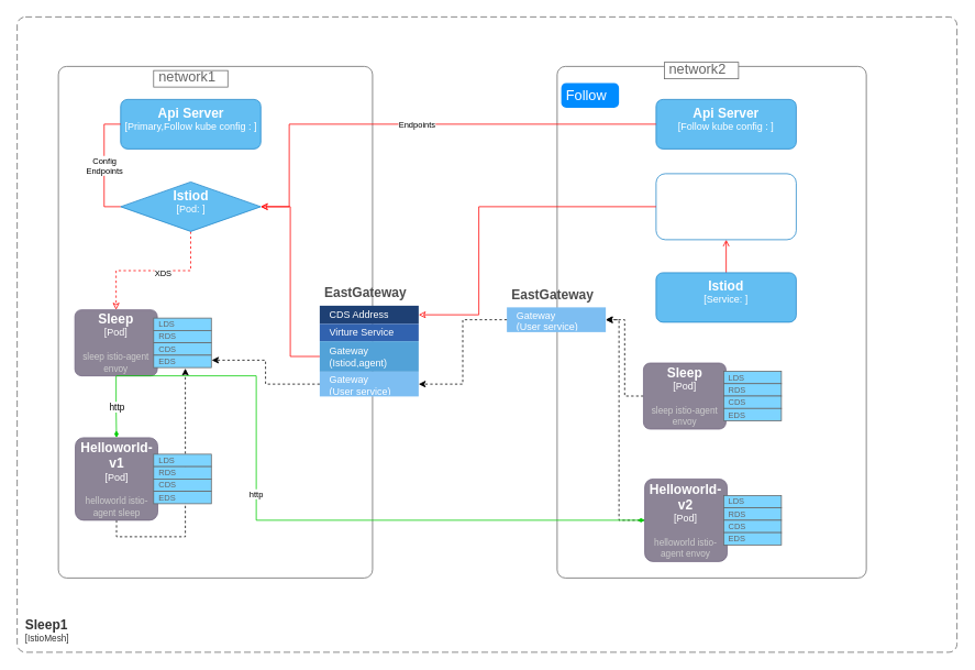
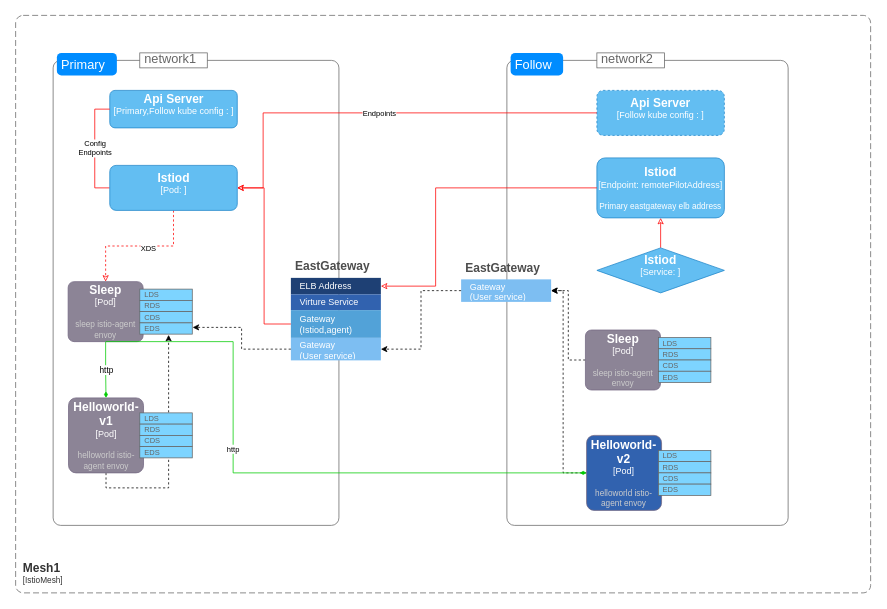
+ <mxCell id="4" value="Primary" style="shape=rect;strokeColor=none;fillColor=#008cff;strokeWidth=1;dashed=0;rounded=1;arcSize=20;fontColor=#ffffff;fontSize=17;spacing=2;spacingTop=-2;align=left;autosize=1;spacingLeft=4;resizeWidth=0;resizeHeight=0;perimeter=none;" parent="3" vertex="1"><mxGeometry x="5" width="80" height="30" as="geometry" /></mxCell>
- <mxCell id="25" value="network2" style="strokeWidth=1;shadow=0;dashed=0;align=center;html=1;shape=mxgraph.mockup.text.textBox;fontColor=#666666;align=left;fontSize=17;spacingLeft=4;spacingTop=-3;strokeColor=#666666;mainText=" parent="23" vertex="1"><mxGeometry x="130" y="5" width="90" height="20" as="geometry" /></mxCell>
+ <mxCell id="25" value="network2" style="strokeWidth=1;shadow=0;dashed=0;align=center;html=1;shape=mxgraph.mockup.text.textBox;fontColor=#666666;align=left;fontSize=17;spacingLeft=4;spacingTop=-3;strokeColor=#666666;mainText=" parent="23" vertex="1"><mxGeometry x="120" width="90" height="20" as="geometry" /></mxCell>
- <mxCell id="10" value="network1" style="strokeWidth=1;shadow=0;dashed=0;align=center;html=1;shape=mxgraph.mockup.text.textBox;fontColor=#666666;align=left;fontSize=17;spacingLeft=4;spacingTop=-3;strokeColor=#666666;mainText=" parent="3" vertex="1"><mxGeometry x="115.54" y="15" width="90" height="20" as="geometry" /></mxCell>
+ <mxCell id="10" value="network1" style="strokeWidth=1;shadow=0;dashed=0;align=center;html=1;shape=mxgraph.mockup.text.textBox;fontColor=#666666;align=left;fontSize=17;spacingLeft=4;spacingTop=-3;strokeColor=#666666;mainText=" parent="3" vertex="1"><mxGeometry x="115.54" width="90" height="20" as="geometry" /></mxCell>
- <mxCell id="24" value="Follow" style="shape=rect;strokeColor=none;fillColor=#008cff;strokeWidth=1;dashed=0;rounded=1;arcSize=20;fontColor=#ffffff;fontSize=17;spacing=2;spacingTop=-2;align=left;autosize=1;spacingLeft=4;resizeWidth=0;resizeHeight=0;perimeter=none;" parent="23" vertex="1"><mxGeometry x="5" y="30" width="70" height="30" as="geometry" /></mxCell>
+ <mxCell id="24" value="Follow" style="shape=rect;strokeColor=none;fillColor=#008cff;strokeWidth=1;dashed=0;rounded=1;arcSize=20;fontColor=#ffffff;fontSize=17;spacing=2;spacingTop=-2;align=left;autosize=1;spacingLeft=4;resizeWidth=0;resizeHeight=0;perimeter=none;" parent="23" vertex="1"><mxGeometry x="5" width="70" height="30" as="geometry" /></mxCell>
- <mxCell id="5" value="&lt;font style=&quot;font-size: 16px&quot;&gt;&lt;b&gt;Api Server&lt;/b&gt;&lt;/font&gt;&lt;div&gt;[Primary,Follow kube config : ]&lt;/div&gt;&lt;br&gt;&lt;div&gt;&lt;font style=&quot;font-size: 11px&quot;&gt;&lt;/font&gt;&lt;/div&gt;" style="rounded=1;whiteSpace=wrap;html=1;labelBackgroundColor=none;fillColor=#63BEF2;fontColor=#ffffff;align=center;arcSize=14;strokeColor=#2086C9;metaEdit=1;resizable=1;points=[[0.25,0,0],[0.5,0,0],[0.75,0,0],[1,0.25,0],[1,0.5,0],[1,0.75,0],[0.75,1,0],[0.5,1,0],[0.25,1,0],[0,0.75,0],[0,0.5,0],[0,0.25,0]];resizeHeight=1;resizeWidth=1;" parent="3" vertex="1"><mxGeometry x="75.54" y="50" width="170" height="60" as="geometry" /></mxCell>
+ <mxCell id="5" value="&lt;font style=&quot;font-size: 16px&quot;&gt;&lt;b&gt;Api Server&lt;/b&gt;&lt;/font&gt;&lt;div&gt;[Primary,Follow kube config : ]&lt;/div&gt;&lt;br&gt;&lt;div&gt;&lt;font style=&quot;font-size: 11px&quot;&gt;&lt;/font&gt;&lt;/div&gt;" style="rounded=1;whiteSpace=wrap;html=1;labelBackgroundColor=none;fillColor=#63BEF2;fontColor=#ffffff;align=center;arcSize=14;strokeColor=#2086C9;metaEdit=1;resizable=1;points=[[0.25,0,0],[0.5,0,0],[0.75,0,0],[1,0.25,0],[1,0.5,0],[1,0.75,0],[0.75,1,0],[0.5,1,0],[0.25,1,0],[0,0.75,0],[0,0.5,0],[0,0.25,0]];resizeHeight=1;resizeWidth=1;" parent="3" vertex="1"><mxGeometry x="75.54" y="50" width="170" height="50" as="geometry" /></mxCell>
- <mxCell id="32" value="&lt;font style=&quot;font-size: 16px&quot;&gt;&lt;b&gt;Api Server&lt;/b&gt;&lt;/font&gt;&lt;div&gt;[Follow kube config : ]&lt;/div&gt;&lt;br&gt;&lt;div&gt;&lt;font style=&quot;font-size: 11px&quot;&gt;&lt;/font&gt;&lt;/div&gt;" style="rounded=1;whiteSpace=wrap;html=1;labelBackgroundColor=none;fillColor=#63BEF2;fontColor=#ffffff;align=center;arcSize=14;strokeColor=#2086C9;metaEdit=1;resizable=1;points=[[0.25,0,0],[0.5,0,0],[0.75,0,0],[1,0.25,0],[1,0.5,0],[1,0.75,0],[0.75,1,0],[0.5,1,0],[0.25,1,0],[0,0.75,0],[0,0.5,0],[0,0.25,0]];resizeHeight=1;resizeWidth=1;" parent="23" vertex="1"><mxGeometry x="120" y="50" width="170" height="60" as="geometry" /></mxCell>
+ <mxCell id="32" value="&lt;font style=&quot;font-size: 16px&quot;&gt;&lt;b&gt;Api Server&lt;/b&gt;&lt;/font&gt;&lt;div&gt;[Follow kube config : ]&lt;/div&gt;&lt;br&gt;&lt;div&gt;&lt;font style=&quot;font-size: 11px&quot;&gt;&lt;/font&gt;&lt;/div&gt;" style="rounded=1;whiteSpace=wrap;html=1;labelBackgroundColor=none;fillColor=#63BEF2;fontColor=#ffffff;align=center;arcSize=14;strokeColor=#2086C9;metaEdit=1;resizable=1;points=[[0.25,0,0],[0.5,0,0],[0.75,0,0],[1,0.25,0],[1,0.5,0],[1,0.75,0],[0.75,1,0],[0.5,1,0],[0.25,1,0],[0,0.75,0],[0,0.5,0],[0,0.25,0]];resizeHeight=1;resizeWidth=1;dashed=1;" parent="23" vertex="1"><mxGeometry x="120" y="50" width="170" height="60" as="geometry" /></mxCell>
- <mxCell id="9" value="&lt;font style=&quot;font-size: 16px&quot;&gt;&lt;b&gt;Istiod&lt;/b&gt;&lt;/font&gt;&lt;div&gt;[Pod: ]&lt;/div&gt;&lt;br&gt;&lt;div&gt;&lt;font style=&quot;font-size: 11px&quot;&gt;&lt;/font&gt;&lt;/div&gt;" style="rhombus;whiteSpace=wrap;html=1;labelBackgroundColor=none;fillColor=#63BEF2;fontColor=#ffffff;align=center;arcSize=14;strokeColor=#2086C9;metaEdit=1;resizable=1;points=[[0.25,0,0],[0.5,0,0],[0.75,0,0],[1,0.25,0],[1,0.5,0],[1,0.75,0],[0.75,1,0],[0.5,1,0],[0.25,1,0],[0,0.75,0],[0,0.5,0],[0,0.25,0]];resizeHeight=1;resizeWidth=1;" parent="3" vertex="1"><mxGeometry x="75.54" y="150" width="170" height="60" as="geometry" /></mxCell>
+ <mxCell id="9" value="&lt;font style=&quot;font-size: 16px&quot;&gt;&lt;b&gt;Istiod&lt;/b&gt;&lt;/font&gt;&lt;div&gt;[Pod: ]&lt;/div&gt;&lt;br&gt;&lt;div&gt;&lt;font style=&quot;font-size: 11px&quot;&gt;&lt;/font&gt;&lt;/div&gt;" style="rounded=1;whiteSpace=wrap;html=1;labelBackgroundColor=none;fillColor=#63BEF2;fontColor=#ffffff;align=center;arcSize=14;strokeColor=#2086C9;metaEdit=1;resizable=1;points=[[0.25,0,0],[0.5,0,0],[0.75,0,0],[1,0.25,0],[1,0.5,0],[1,0.75,0],[0.75,1,0],[0.5,1,0],[0.25,1,0],[0,0.75,0],[0,0.5,0],[0,0.25,0]];resizeHeight=1;resizeWidth=1;" parent="3" vertex="1"><mxGeometry x="75.54" y="150" width="170" height="60" as="geometry" /></mxCell>
- <mxCell id="55" value="Endpoints" style="edgeStyle=orthogonalEdgeStyle;rounded=0;orthogonalLoop=1;jettySize=auto;html=1;entryX=1;entryY=0.5;entryDx=0;entryDy=0;entryPerimeter=0;fontSize=10;endArrow=open;endFill=0;strokeColor=#FF0000;" parent="1" source="32" target="9" edge="1"><mxGeometry relative="1" as="geometry"><Array as="points"><mxPoint x="350" y="150" /><mxPoint x="350" y="250" /></Array></mxGeometry></mxCell>
+ <mxCell id="55" value="Endpoints" style="edgeStyle=orthogonalEdgeStyle;rounded=0;orthogonalLoop=1;jettySize=auto;html=1;entryX=1;entryY=0.5;entryDx=0;entryDy=0;entryPerimeter=0;fontSize=10;endArrow=classic;endFill=0;strokeColor=#FF0000;" parent="1" source="32" target="9" edge="1"><mxGeometry relative="1" as="geometry"><Array as="points"><mxPoint x="350" y="150" /><mxPoint x="350" y="250" /></Array></mxGeometry></mxCell>
- <mxCell id="31" value="&lt;font style=&quot;font-size: 16px&quot;&gt;&lt;b&gt;Istiod&lt;/b&gt;&lt;/font&gt;&lt;div&gt;[Endpoint: remotePilotAddress]&lt;/div&gt;&lt;br&gt;&lt;div&gt;&lt;font style=&quot;font-size: 11px&quot;&gt;Primary eastgateway elb address&lt;/font&gt;&lt;/div&gt;" style="rounded=1;whiteSpace=wrap;html=1;labelBackgroundColor=none;fillColor=#ffffff;fontColor=#ffffff;align=center;arcSize=14;strokeColor=#2086C9;metaEdit=1;resizable=1;points=[[0.25,0,0],[0.5,0,0],[0.75,0,0],[1,0.25,0],[1,0.5,0],[1,0.75,0],[0.75,1,0],[0.5,1,0],[0.25,1,0],[0,0.75,0],[0,0.5,0],[0,0.25,0]];resizeHeight=1;resizeWidth=1;" parent="23" vertex="1"><mxGeometry x="120" y="140" width="170" height="80" as="geometry" /></mxCell>
+ <mxCell id="31" value="&lt;font style=&quot;font-size: 16px&quot;&gt;&lt;b&gt;Istiod&lt;/b&gt;&lt;/font&gt;&lt;div&gt;[Endpoint: remotePilotAddress]&lt;/div&gt;&lt;br&gt;&lt;div&gt;&lt;font style=&quot;font-size: 11px&quot;&gt;Primary eastgateway elb address&lt;/font&gt;&lt;/div&gt;" style="rounded=1;whiteSpace=wrap;html=1;labelBackgroundColor=none;fillColor=#63BEF2;fontColor=#ffffff;align=center;arcSize=14;strokeColor=#2086C9;metaEdit=1;resizable=1;points=[[0.25,0,0],[0.5,0,0],[0.75,0,0],[1,0.25,0],[1,0.5,0],[1,0.75,0],[0.75,1,0],[0.5,1,0],[0.25,1,0],[0,0.75,0],[0,0.5,0],[0,0.25,0]];resizeHeight=1;resizeWidth=1;" parent="23" vertex="1"><mxGeometry x="120" y="140" width="170" height="80" as="geometry" /></mxCell>
- <mxCell id="29" style="edgeStyle=orthogonalEdgeStyle;rounded=0;orthogonalLoop=1;jettySize=auto;html=1;exitX=0.5;exitY=0;exitDx=0;exitDy=0;exitPerimeter=0;entryX=0.5;entryY=1;entryDx=0;entryDy=0;entryPerimeter=0;fontSize=10;endArrow=open;endFill=0;strokeColor=#FF0000;" parent="23" source="30" target="31" edge="1"><mxGeometry relative="1" as="geometry" /></mxCell>
+ <mxCell id="29" style="edgeStyle=orthogonalEdgeStyle;rounded=0;orthogonalLoop=1;jettySize=auto;html=1;exitX=0.5;exitY=0;exitDx=0;exitDy=0;exitPerimeter=0;entryX=0.5;entryY=1;entryDx=0;entryDy=0;entryPerimeter=0;fontSize=10;endArrow=classic;endFill=0;strokeColor=#FF0000;" parent="23" source="30" target="31" edge="1"><mxGeometry relative="1" as="geometry" /></mxCell>
- <mxCell id="30" value="&lt;font style=&quot;font-size: 16px&quot;&gt;&lt;b&gt;Istiod&lt;/b&gt;&lt;/font&gt;&lt;div&gt;[Service: ]&lt;/div&gt;&lt;br&gt;&lt;div&gt;&lt;font style=&quot;font-size: 11px&quot;&gt;&lt;/font&gt;&lt;/div&gt;" style="rounded=1;whiteSpace=wrap;html=1;labelBackgroundColor=none;fillColor=#63BEF2;fontColor=#ffffff;align=center;arcSize=14;strokeColor=#2086C9;metaEdit=1;resizable=1;points=[[0.25,0,0],[0.5,0,0],[0.75,0,0],[1,0.25,0],[1,0.5,0],[1,0.75,0],[0.75,1,0],[0.5,1,0],[0.25,1,0],[0,0.75,0],[0,0.5,0],[0,0.25,0]];resizeHeight=1;resizeWidth=1;" parent="23" vertex="1"><mxGeometry x="120" y="260" width="170" height="60" as="geometry" /></mxCell>
+ <mxCell id="30" value="&lt;font style=&quot;font-size: 16px&quot;&gt;&lt;b&gt;Istiod&lt;/b&gt;&lt;/font&gt;&lt;div&gt;[Service: ]&lt;/div&gt;&lt;br&gt;&lt;div&gt;&lt;font style=&quot;font-size: 11px&quot;&gt;&lt;/font&gt;&lt;/div&gt;" style="rhombus;whiteSpace=wrap;html=1;labelBackgroundColor=none;fillColor=#63BEF2;fontColor=#ffffff;align=center;arcSize=14;strokeColor=#2086C9;metaEdit=1;resizable=1;points=[[0.25,0,0],[0.5,0,0],[0.75,0,0],[1,0.25,0],[1,0.5,0],[1,0.75,0],[0.75,1,0],[0.5,1,0],[0.25,1,0],[0,0.75,0],[0,0.5,0],[0,0.25,0]];resizeHeight=1;resizeWidth=1;" parent="23" vertex="1"><mxGeometry x="120" y="260" width="170" height="60" as="geometry" /></mxCell>
- <mxCell id="47" value="CDS Address" style="shape=partialRectangle;html=1;whiteSpace=wrap;connectable=0;strokeColor=inherit;overflow=hidden;fillColor=#1E4074;top=0;left=0;bottom=0;right=0;pointerEvents=1;fontSize=12;align=left;fontColor=#FFFFFF;gradientColor=none;spacingLeft=10;spacingRight=4;" parent="46" vertex="1"><mxGeometry width="120" height="22" as="geometry"><mxRectangle width="120" height="22" as="alternateBounds" /></mxGeometry></mxCell>
+ <mxCell id="47" value="ELB Address" style="shape=partialRectangle;html=1;whiteSpace=wrap;connectable=0;strokeColor=inherit;overflow=hidden;fillColor=#1E4074;top=0;left=0;bottom=0;right=0;pointerEvents=1;fontSize=12;align=left;fontColor=#FFFFFF;gradientColor=none;spacingLeft=10;spacingRight=4;" parent="46" vertex="1"><mxGeometry width="120" height="22" as="geometry"><mxRectangle width="120" height="22" as="alternateBounds" /></mxGeometry></mxCell>
- <mxCell id="14" value="&lt;font style=&quot;font-size: 16px&quot;&gt;&lt;b&gt;Helloworld-v1&lt;/b&gt;&lt;/font&gt;&lt;div&gt;[Pod]&lt;/div&gt;&lt;br&gt;&lt;div&gt;&lt;font style=&quot;font-size: 11px&quot;&gt;&lt;font color=&quot;#cccccc&quot;&gt;helloworld istio-agent sleep&lt;/font&gt;&lt;/div&gt;" style="rounded=1;whiteSpace=wrap;html=1;labelBackgroundColor=none;fillColor=#8C8496;fontColor=#ffffff;align=center;arcSize=10;strokeColor=#736782;metaEdit=1;resizable=1;points=[[0.25,0,0],[0.5,0,0],[0.75,0,0],[1,0.25,0],[1,0.5,0],[1,0.75,0],[0.75,1,0],[0.5,1,0],[0.25,1,0],[0,0.75,0],[0,0.5,0],[0,0.25,0]];" parent="3" vertex="1"><mxGeometry x="20.54" y="460" width="100" height="100" as="geometry" /></mxCell>
+ <mxCell id="14" value="&lt;font style=&quot;font-size: 16px&quot;&gt;&lt;b&gt;Helloworld-v1&lt;/b&gt;&lt;/font&gt;&lt;div&gt;[Pod]&lt;/div&gt;&lt;br&gt;&lt;div&gt;&lt;font style=&quot;font-size: 11px&quot;&gt;&lt;font color=&quot;#cccccc&quot;&gt;helloworld istio-agent envoy&lt;/font&gt;&lt;/div&gt;" style="rounded=1;whiteSpace=wrap;html=1;labelBackgroundColor=none;fillColor=#8C8496;fontColor=#ffffff;align=center;arcSize=10;strokeColor=#736782;metaEdit=1;resizable=1;points=[[0.25,0,0],[0.5,0,0],[0.75,0,0],[1,0.25,0],[1,0.5,0],[1,0.75,0],[0.75,1,0],[0.5,1,0],[0.25,1,0],[0,0.75,0],[0,0.5,0],[0,0.25,0]];" parent="3" vertex="1"><mxGeometry x="20.54" y="460" width="100" height="100" as="geometry" /></mxCell>
- <mxCell id="36" value="&lt;font style=&quot;font-size: 16px&quot;&gt;&lt;b&gt;Helloworld-v2&lt;/b&gt;&lt;/font&gt;&lt;div&gt;[Pod]&lt;/div&gt;&lt;br&gt;&lt;div&gt;&lt;font style=&quot;font-size: 11px&quot;&gt;&lt;font color=&quot;#cccccc&quot;&gt;helloworld istio-agent envoy&lt;/font&gt;&lt;/div&gt;" style="rounded=1;whiteSpace=wrap;html=1;labelBackgroundColor=none;fillColor=#8C8496;fontColor=#ffffff;align=center;arcSize=10;strokeColor=#736782;metaEdit=1;resizable=1;points=[[0.25,0,0],[0.5,0,0],[0.75,0,0],[1,0.25,0],[1,0.5,0],[1,0.75,0],[0.75,1,0],[0.5,1,0],[0.25,1,0],[0,0.75,0],[0,0.5,0],[0,0.25,0]];" parent="23" vertex="1"><mxGeometry x="106.27" y="510" width="100" height="100" as="geometry" /></mxCell>
+ <mxCell id="36" value="&lt;font style=&quot;font-size: 16px&quot;&gt;&lt;b&gt;Helloworld-v2&lt;/b&gt;&lt;/font&gt;&lt;div&gt;[Pod]&lt;/div&gt;&lt;br&gt;&lt;div&gt;&lt;font style=&quot;font-size: 11px&quot;&gt;&lt;font color=&quot;#cccccc&quot;&gt;helloworld istio-agent envoy&lt;/font&gt;&lt;/div&gt;" style="rounded=1;whiteSpace=wrap;html=1;labelBackgroundColor=none;fillColor=#3162af;fontColor=#ffffff;align=center;arcSize=10;strokeColor=#736782;metaEdit=1;resizable=1;points=[[0.25,0,0],[0.5,0,0],[0.75,0,0],[1,0.25,0],[1,0.5,0],[1,0.75,0],[0.75,1,0],[0.5,1,0],[0.25,1,0],[0,0.75,0],[0,0.5,0],[0,0.25,0]];" parent="23" vertex="1"><mxGeometry x="106.27" y="510" width="100" height="100" as="geometry" /></mxCell>
- <mxCell id="2" value="&lt;font style=&quot;font-size: 16px&quot;&gt;&lt;b&gt;&lt;div style=&quot;text-align: left&quot;&gt;Sleep1&lt;/div&gt;&lt;/b&gt;&lt;/font&gt;&lt;div style=&quot;text-align: left&quot;&gt;[IstioMesh]&lt;/div&gt;" style="rounded=1;fontSize=11;whiteSpace=wrap;html=1;dashed=1;arcSize=20;fillColor=none;strokeColor=#666666;fontColor=#333333;labelBackgroundColor=none;align=left;verticalAlign=bottom;labelBorderColor=none;spacingTop=0;spacing=10;dashPattern=8 4;metaEdit=1;rotatable=0;perimeter=rectanglePerimeter;noLabel=0;labelPadding=0;allowArrows=0;connectable=0;expand=0;recursiveResize=0;editable=1;pointerEvents=0;absoluteArcSize=1;points=[[0.25,0,0],[0.5,0,0],[0.75,0,0],[1,0.25,0],[1,0.5,0],[1,0.75,0],[0.75,1,0],[0.5,1,0],[0.25,1,0],[0,0.75,0],[0,0.5,0],[0,0.25,0]];" parent="1" vertex="1"><mxGeometry x="20" y="20" width="1140" height="770" as="geometry" /></mxCell>
+ <mxCell id="2" value="&lt;font style=&quot;font-size: 16px&quot;&gt;&lt;b&gt;&lt;div style=&quot;text-align: left&quot;&gt;Mesh1&lt;/div&gt;&lt;/b&gt;&lt;/font&gt;&lt;div style=&quot;text-align: left&quot;&gt;[IstioMesh]&lt;/div&gt;" style="rounded=1;fontSize=11;whiteSpace=wrap;html=1;dashed=1;arcSize=20;fillColor=none;strokeColor=#666666;fontColor=#333333;labelBackgroundColor=none;align=left;verticalAlign=bottom;labelBorderColor=none;spacingTop=0;spacing=10;dashPattern=8 4;metaEdit=1;rotatable=0;perimeter=rectanglePerimeter;noLabel=0;labelPadding=0;allowArrows=0;connectable=0;expand=0;recursiveResize=0;editable=1;pointerEvents=0;absoluteArcSize=1;points=[[0.25,0,0],[0.5,0,0],[0.75,0,0],[1,0.25,0],[1,0.5,0],[1,0.75,0],[0.75,1,0],[0.5,1,0],[0.25,1,0],[0,0.75,0],[0,0.5,0],[0,0.25,0]];" parent="1" vertex="1"><mxGeometry x="20" y="20" width="1140" height="770" as="geometry" /></mxCell>
